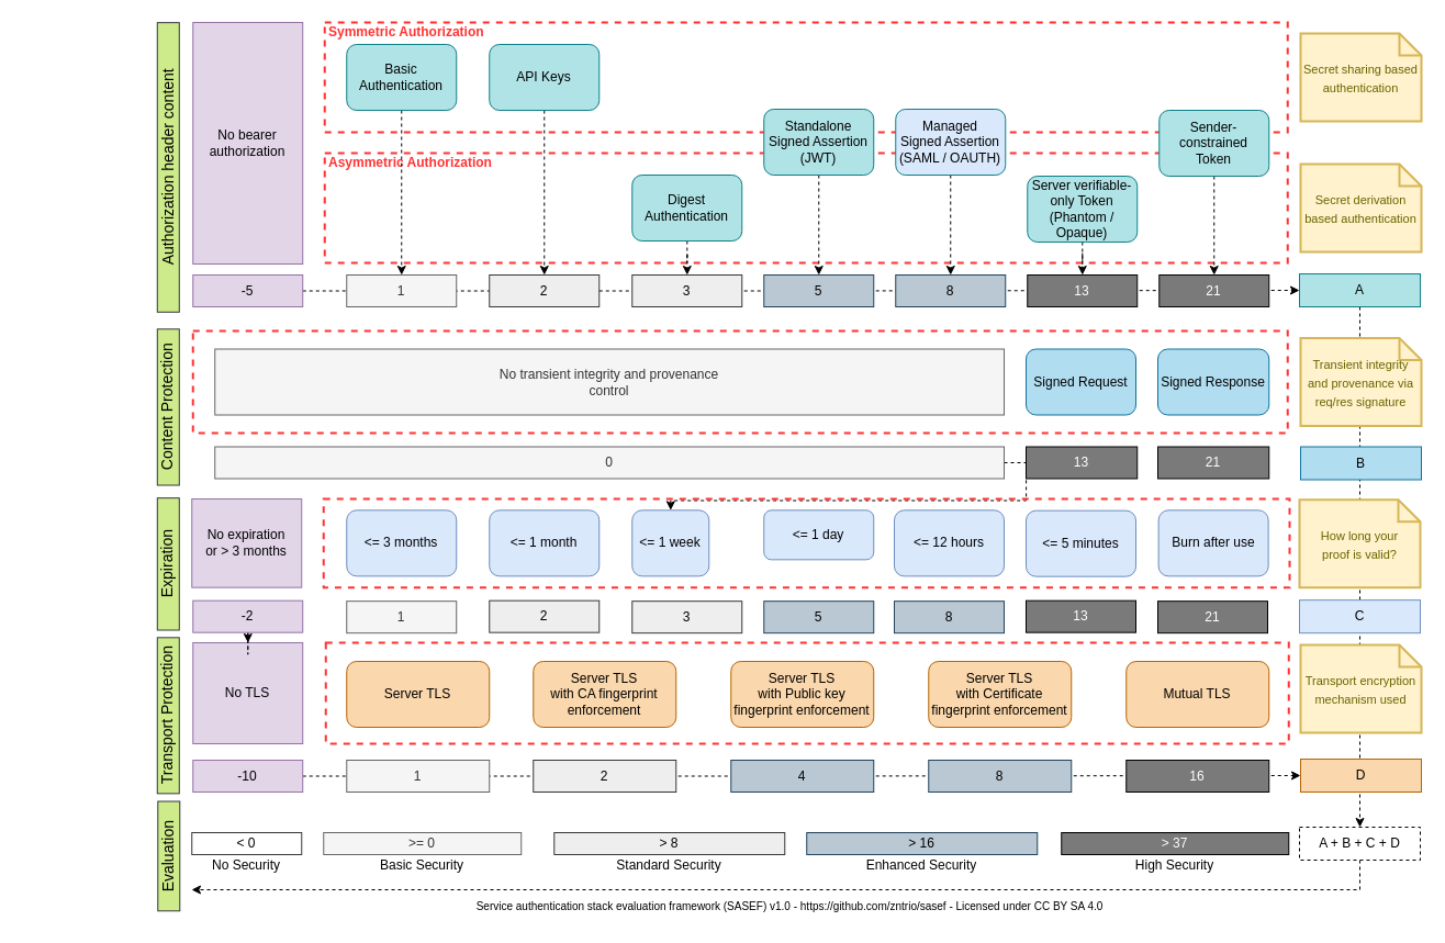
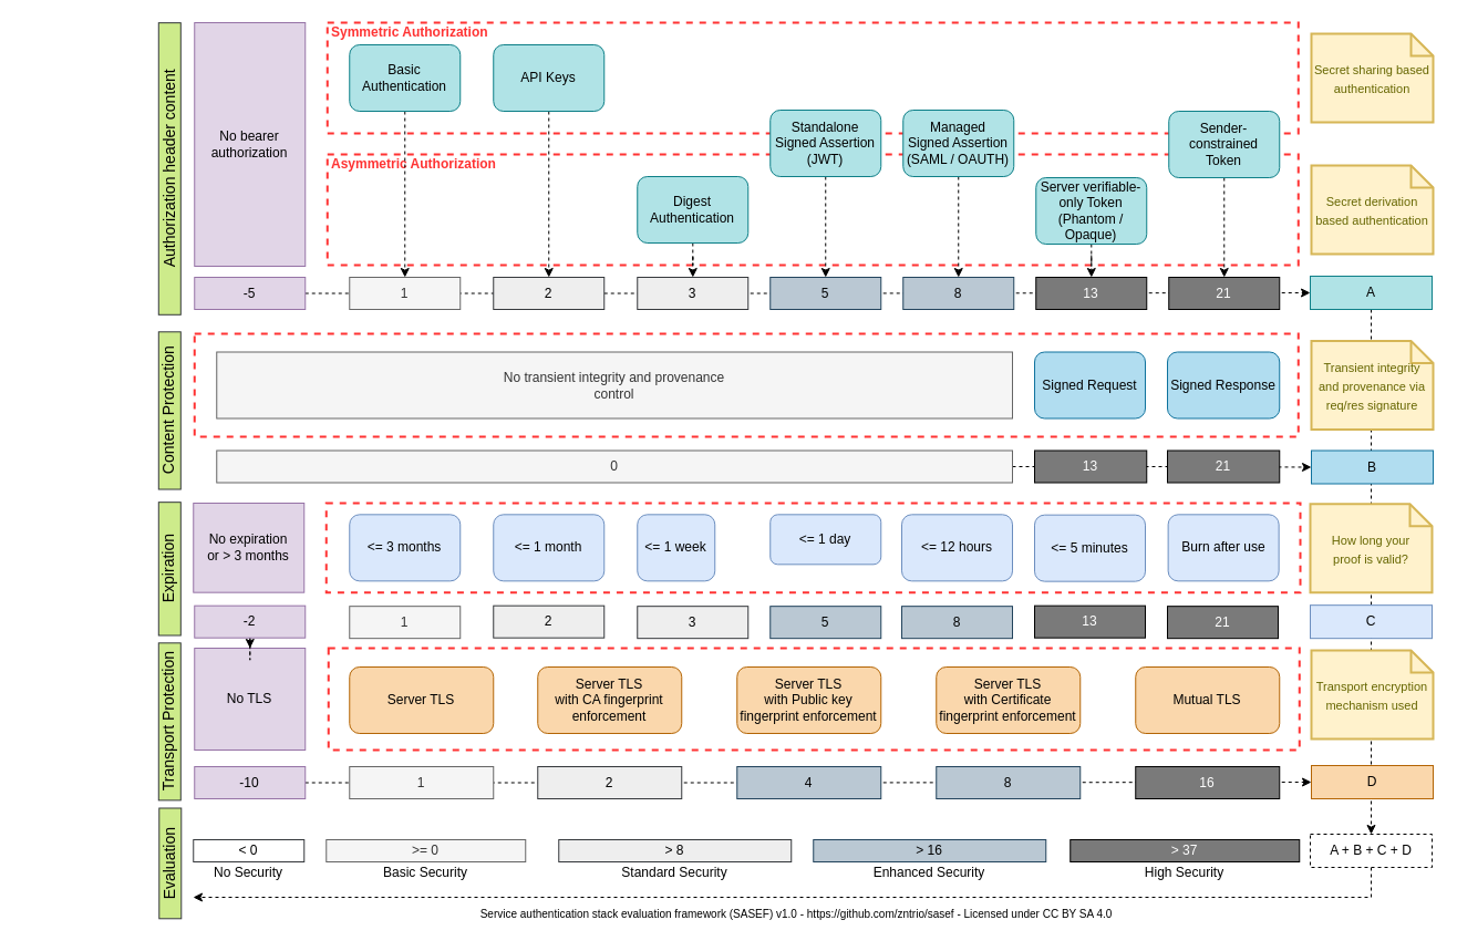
- <mxCell id="36" value="Managed&lt;br&gt;Signed Assertion (SAML / OAUTH)" style="rounded=1;whiteSpace=wrap;html=1;fillColor=#dae8fc;strokeColor=#0e8088;sketch=0;shadow=0;glass=0;" parent="1" vertex="1"><mxGeometry x="815.25" y="99" width="100" height="60" as="geometry" /></mxCell>
+ <mxCell id="36" value="Managed&lt;br&gt;Signed Assertion (SAML / OAUTH)" style="rounded=1;whiteSpace=wrap;html=1;fillColor=#b0e3e6;strokeColor=#0e8088;sketch=0;shadow=0;glass=0;" parent="1" vertex="1"><mxGeometry x="815.25" y="99" width="100" height="60" as="geometry" /></mxCell>
- <mxCell id="4" style="edgeStyle=orthogonalEdgeStyle;rounded=0;orthogonalLoop=1;jettySize=auto;html=1;dashed=1;fontColor=#000000;exitX=1;exitY=0.5;exitDx=0;exitDy=0;sketch=0;shadow=0;" parent="1" source="45" target="81" edge="1"><mxGeometry relative="1" as="geometry" /></mxCell>
+ <mxCell id="4" style="edgeStyle=orthogonalEdgeStyle;rounded=0;orthogonalLoop=1;jettySize=auto;html=1;entryX=0;entryY=0.5;entryDx=0;entryDy=0;dashed=1;fontColor=#000000;exitX=1;exitY=0.5;exitDx=0;exitDy=0;sketch=0;shadow=0;" parent="1" source="45" target="65" edge="1"><mxGeometry relative="1" as="geometry" /></mxCell>
